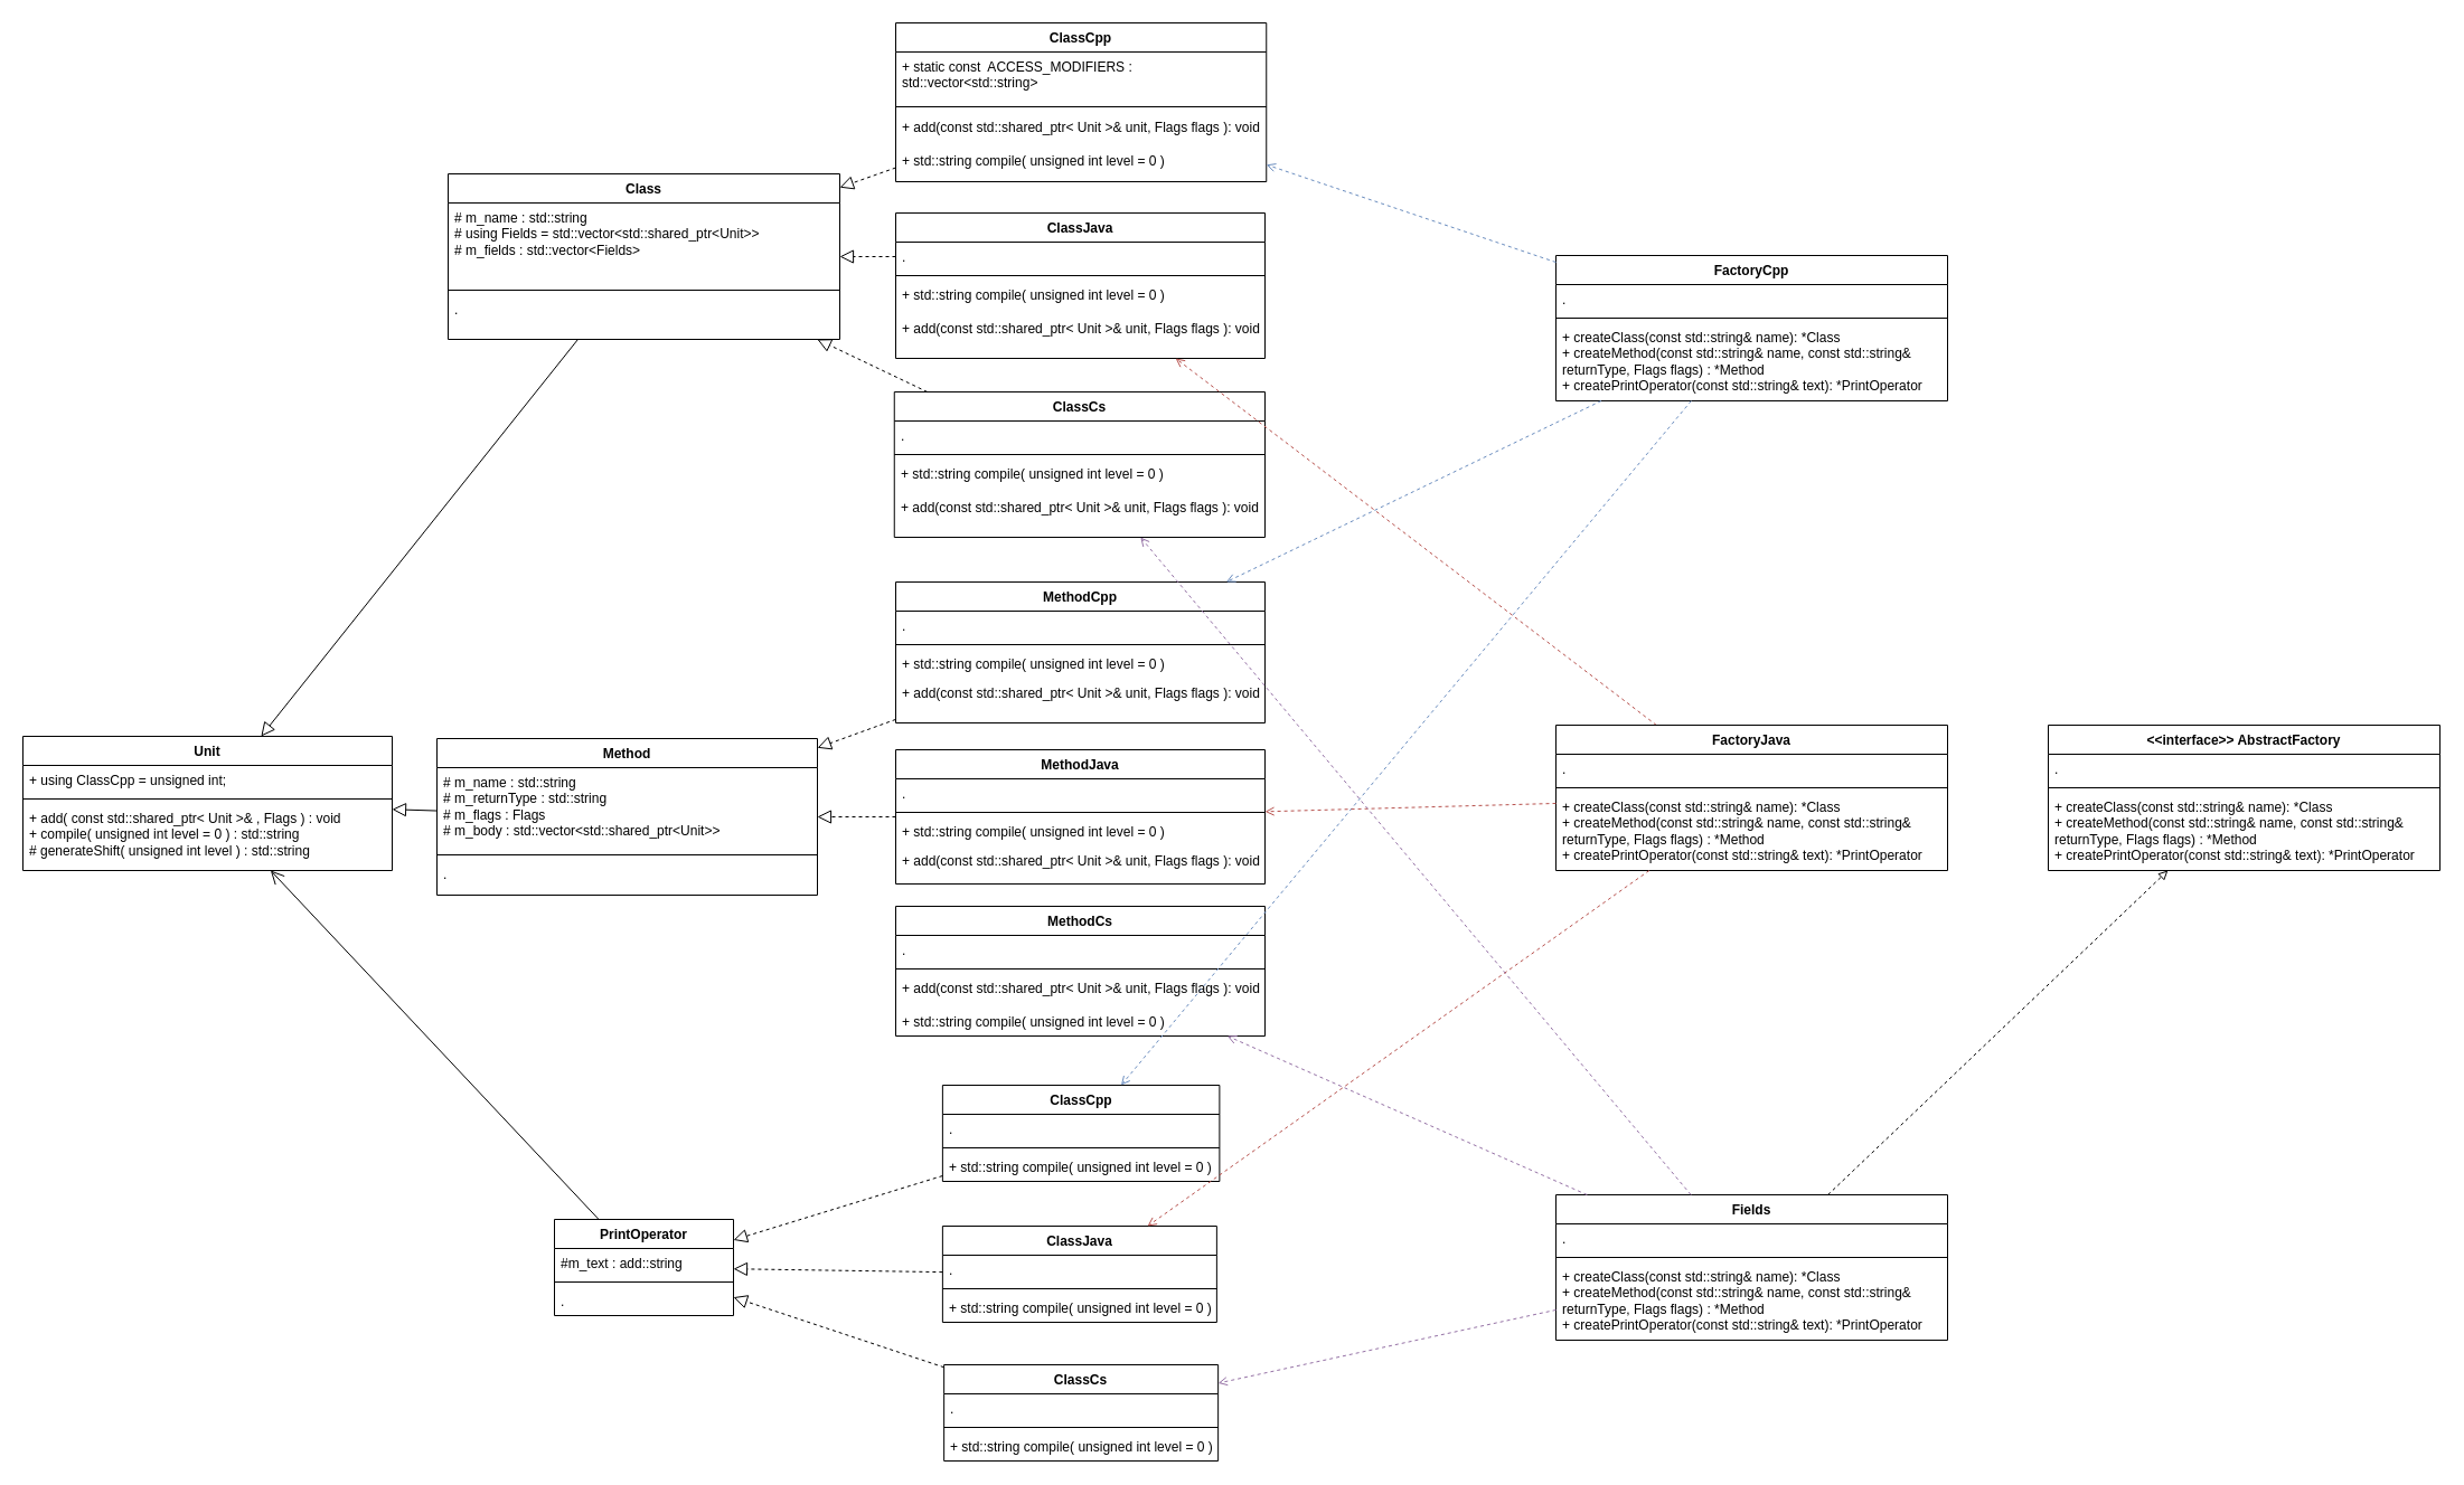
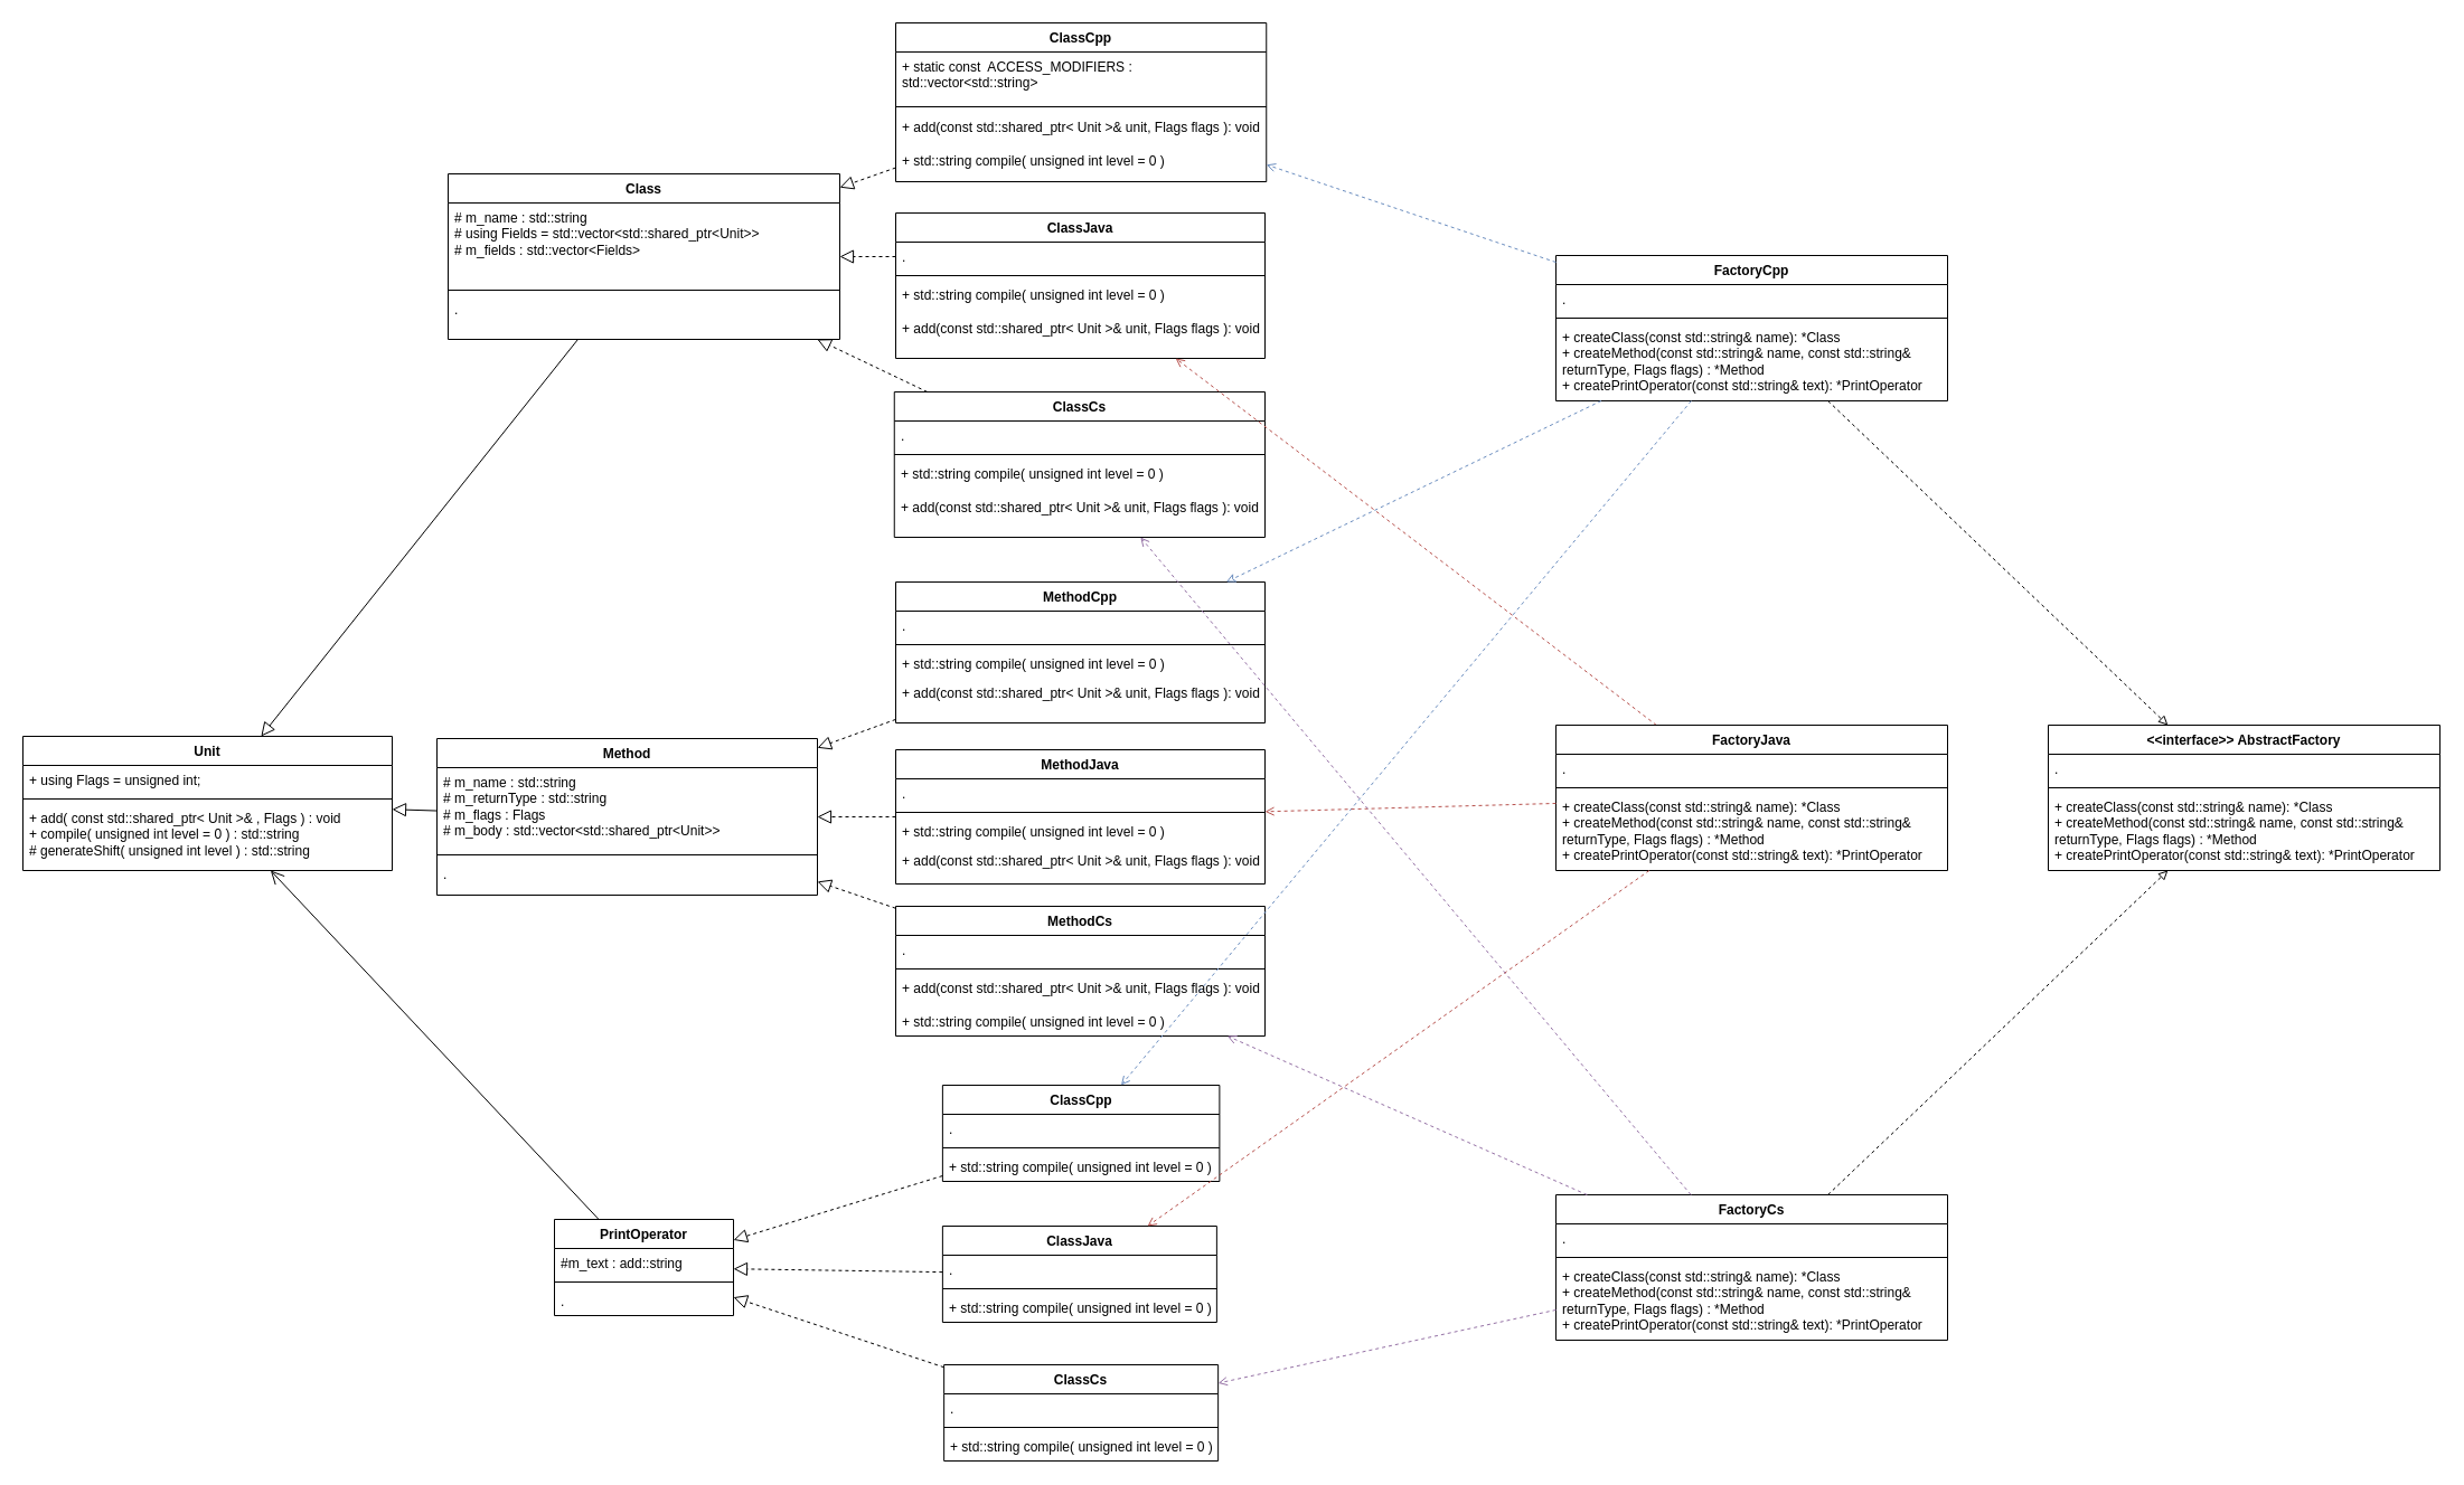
+ <mxCell id="62" style="rounded=0;orthogonalLoop=1;jettySize=auto;html=1;endArrow=block;endFill=0;dashed=1;" parent="1" source="63" target="58" edge="1"><mxGeometry relative="1" as="geometry" /></mxCell>
- <mxCell id="78" style="rounded=0;orthogonalLoop=1;jettySize=auto;html=1;endArrow=open;endFill=0;dashed=1;fillColor=#dae8fc;strokeColor=#6c8ebf;" parent="1" source="63" target="19" edge="1"><mxGeometry relative="1" as="geometry"><mxPoint x="1470" y="734" as="sourcePoint" /><mxPoint x="1320" y="683" as="targetPoint" /></mxGeometry></mxCell>
+ <mxCell id="78" style="rounded=0;orthogonalLoop=1;jettySize=auto;html=1;endArrow=classic;endFill=0;dashed=1;fillColor=#dae8fc;strokeColor=#6c8ebf;" parent="1" source="63" target="19" edge="1"><mxGeometry relative="1" as="geometry"><mxPoint x="1470" y="734" as="sourcePoint" /><mxPoint x="1320" y="683" as="targetPoint" /></mxGeometry></mxCell>
- <mxCell id="55" value="+&amp;nbsp;using ClassCpp = unsigned int;" style="text;strokeColor=none;fillColor=none;align=left;verticalAlign=top;spacingLeft=4;spacingRight=4;overflow=hidden;rotatable=0;points=[[0,0.5],[1,0.5]];portConstraint=eastwest;whiteSpace=wrap;html=1;" parent="54" vertex="1"><mxGeometry y="26" width="330" height="26" as="geometry" /></mxCell>
+ <mxCell id="55" value="+&amp;nbsp;using Flags = unsigned int;" style="text;strokeColor=none;fillColor=none;align=left;verticalAlign=top;spacingLeft=4;spacingRight=4;overflow=hidden;rotatable=0;points=[[0,0.5],[1,0.5]];portConstraint=eastwest;whiteSpace=wrap;html=1;" parent="54" vertex="1"><mxGeometry y="26" width="330" height="26" as="geometry" /></mxCell>
+ <mxCell id="84" style="rounded=0;orthogonalLoop=1;jettySize=auto;html=1;dashed=1;endArrow=block;endFill=0;endSize=10;" parent="1" source="33" target="24" edge="1"><mxGeometry relative="1" as="geometry"><mxPoint x="690" y="340" as="sourcePoint" /><mxPoint x="550" y="342" as="targetPoint" /></mxGeometry></mxCell>
- <mxCell id="73" value="Fields" style="swimlane;fontStyle=1;align=center;verticalAlign=top;childLayout=stackLayout;horizontal=1;startSize=26;horizontalStack=0;resizeParent=1;resizeParentMax=0;resizeLast=0;collapsible=1;marginBottom=0;whiteSpace=wrap;html=1;" parent="1" vertex="1"><mxGeometry x="1390" y="1068" width="350" height="130" as="geometry" /></mxCell>
+ <mxCell id="73" value="FactoryCs" style="swimlane;fontStyle=1;align=center;verticalAlign=top;childLayout=stackLayout;horizontal=1;startSize=26;horizontalStack=0;resizeParent=1;resizeParentMax=0;resizeLast=0;collapsible=1;marginBottom=0;whiteSpace=wrap;html=1;" parent="1" vertex="1"><mxGeometry x="1390" y="1068" width="350" height="130" as="geometry" /></mxCell>
